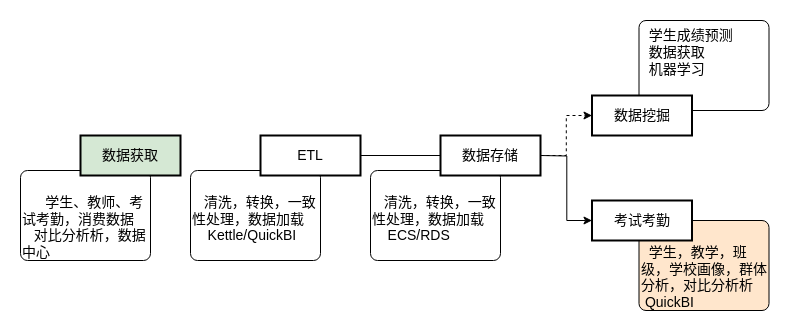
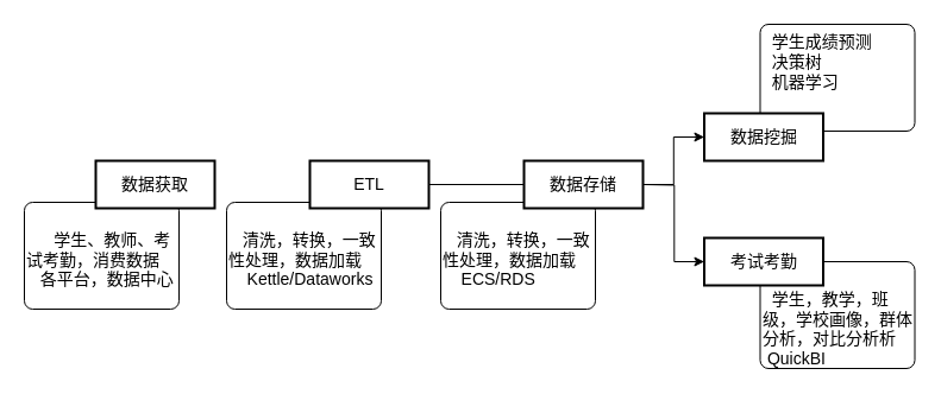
- <mxCell id="5" value="&amp;nbsp; 学生成绩预测&lt;br&gt;&amp;nbsp; 数据获取&lt;br&gt;&amp;nbsp; 机器学习" style="rounded=1;whiteSpace=wrap;html=1;absoluteArcSize=1;arcSize=14;strokeWidth=1;fontSize=14;align=left;verticalAlign=top;" vertex="1" parent="1"><mxGeometry x="638.5" y="20" width="130" height="90" as="geometry" /></mxCell>
+ <mxCell id="5" value="&amp;nbsp; 学生成绩预测&lt;br&gt;&amp;nbsp; 决策树&lt;br&gt;&amp;nbsp; 机器学习" style="rounded=1;whiteSpace=wrap;html=1;absoluteArcSize=1;arcSize=14;strokeWidth=1;fontSize=14;align=left;verticalAlign=top;" vertex="1" parent="1"><mxGeometry x="638.5" y="20" width="130" height="90" as="geometry" /></mxCell>
- <mxCell id="10" style="edgeStyle=orthogonalEdgeStyle;rounded=0;orthogonalLoop=1;jettySize=auto;html=1;entryX=0;entryY=0.5;entryDx=0;entryDy=0;fontSize=14;dashed=1;" edge="1" parent="1" source="11" target="6"><mxGeometry relative="1" as="geometry" /></mxCell>
+ <mxCell id="10" style="edgeStyle=orthogonalEdgeStyle;rounded=0;orthogonalLoop=1;jettySize=auto;html=1;entryX=0;entryY=0.5;entryDx=0;entryDy=0;fontSize=14;" edge="1" parent="1" source="11" target="6"><mxGeometry relative="1" as="geometry" /></mxCell>
- <mxCell id="8" value="数据获取" style="rounded=0;whiteSpace=wrap;html=1;fontSize=14;strokeWidth=2;fillColor=#d5e8d4;" vertex="1" parent="1"><mxGeometry x="80" y="135" width="100" height="40" as="geometry" /></mxCell>
+ <mxCell id="8" value="数据获取" style="rounded=0;whiteSpace=wrap;html=1;fontSize=14;strokeWidth=2;" vertex="1" parent="1"><mxGeometry x="80" y="135" width="100" height="40" as="geometry" /></mxCell>
- <mxCell id="2" value="&amp;nbsp; &lt;br&gt;&amp;nbsp; &amp;nbsp;清洗，转换，一致性处理，数据加载&lt;br&gt;&amp;nbsp; &amp;nbsp; Kettle/QuickBI" style="rounded=1;whiteSpace=wrap;html=1;absoluteArcSize=1;arcSize=14;strokeWidth=1;fontSize=14;align=left;verticalAlign=top;" vertex="1" parent="1"><mxGeometry x="190" y="170" width="130" height="90" as="geometry" /></mxCell>
+ <mxCell id="2" value="&amp;nbsp; &lt;br&gt;&amp;nbsp; &amp;nbsp;清洗，转换，一致性处理，数据加载&lt;br&gt;&amp;nbsp; &amp;nbsp; Kettle/Dataworks" style="rounded=1;whiteSpace=wrap;html=1;absoluteArcSize=1;arcSize=14;strokeWidth=1;fontSize=14;align=left;verticalAlign=top;" vertex="1" parent="1"><mxGeometry x="190" y="170" width="130" height="90" as="geometry" /></mxCell>
- <mxCell id="7" value="&amp;nbsp; &lt;br&gt;&amp;nbsp; &amp;nbsp;&amp;nbsp; &amp;nbsp;学生、教师、考试考勤，消费数据&lt;br&gt;&amp;nbsp; &amp;nbsp;对比分析析，数据中心" style="rounded=1;whiteSpace=wrap;html=1;absoluteArcSize=1;arcSize=14;strokeWidth=1;fontSize=14;align=left;verticalAlign=top;" vertex="1" parent="1"><mxGeometry x="20" y="170" width="130" height="90" as="geometry" /></mxCell>
+ <mxCell id="7" value="&amp;nbsp; &lt;br&gt;&amp;nbsp; &amp;nbsp;&amp;nbsp; &amp;nbsp;学生、教师、考试考勤，消费数据&lt;br&gt;&amp;nbsp; &amp;nbsp;各平台，数据中心" style="rounded=1;whiteSpace=wrap;html=1;absoluteArcSize=1;arcSize=14;strokeWidth=1;fontSize=14;align=left;verticalAlign=top;" vertex="1" parent="1"><mxGeometry x="20" y="170" width="130" height="90" as="geometry" /></mxCell>
- <mxCell id="13" value="&amp;nbsp;&lt;br&gt;&amp;nbsp; 学生，教学，班级，学校画像，群体分析，对比分析析&lt;br&gt;&amp;nbsp;QuickBI" style="rounded=1;whiteSpace=wrap;html=1;absoluteArcSize=1;arcSize=14;strokeWidth=1;fontSize=14;align=left;verticalAlign=top;fillColor=#ffe6cc;" vertex="1" parent="1"><mxGeometry x="638.5" y="220" width="130" height="90" as="geometry" /></mxCell>
+ <mxCell id="13" value="&amp;nbsp;&lt;br&gt;&amp;nbsp; 学生，教学，班级，学校画像，群体分析，对比分析析&lt;br&gt;&amp;nbsp;QuickBI" style="rounded=1;whiteSpace=wrap;html=1;absoluteArcSize=1;arcSize=14;strokeWidth=1;fontSize=14;align=left;verticalAlign=top;" vertex="1" parent="1"><mxGeometry x="638.5" y="220" width="130" height="90" as="geometry" /></mxCell>
